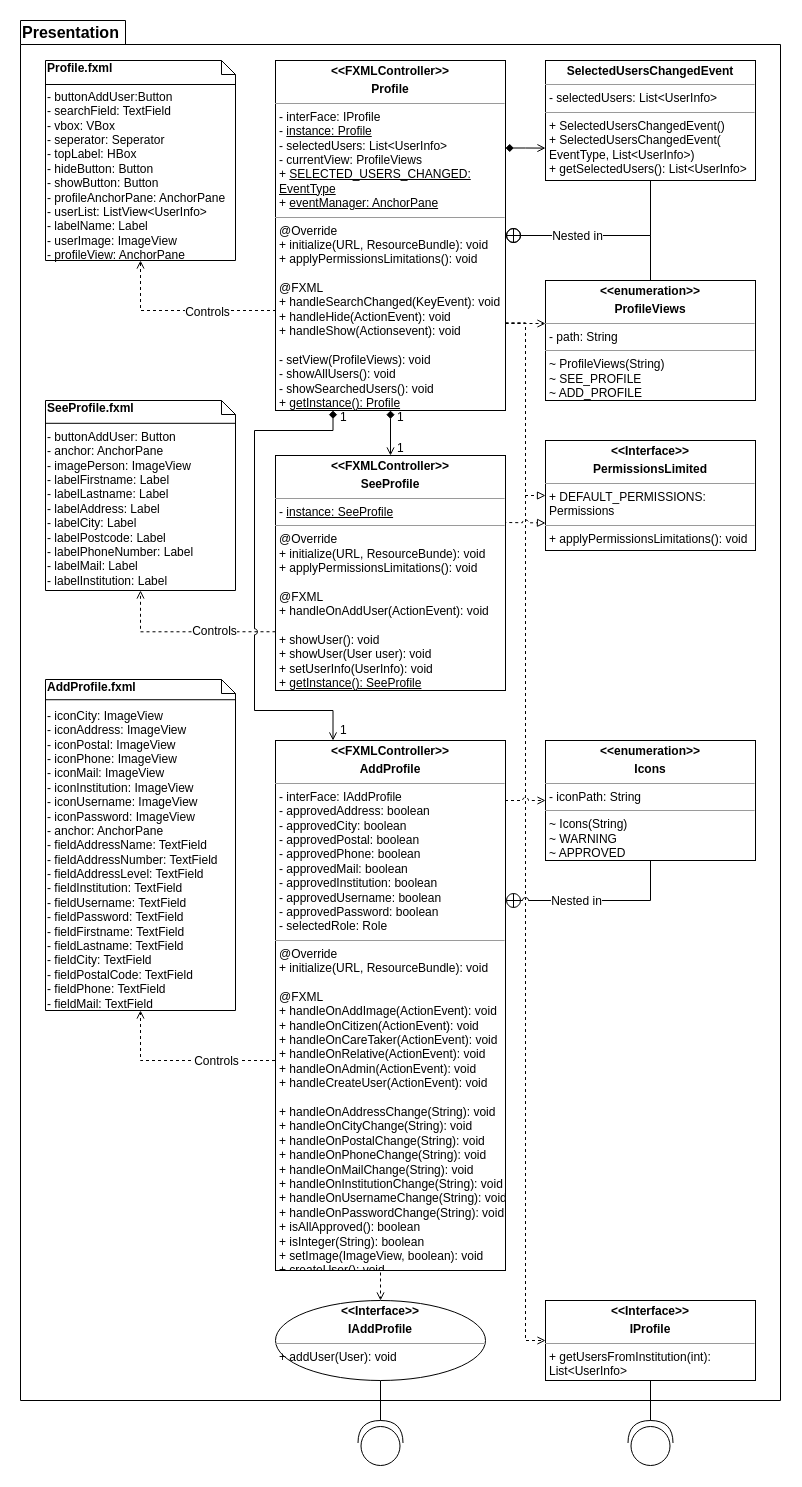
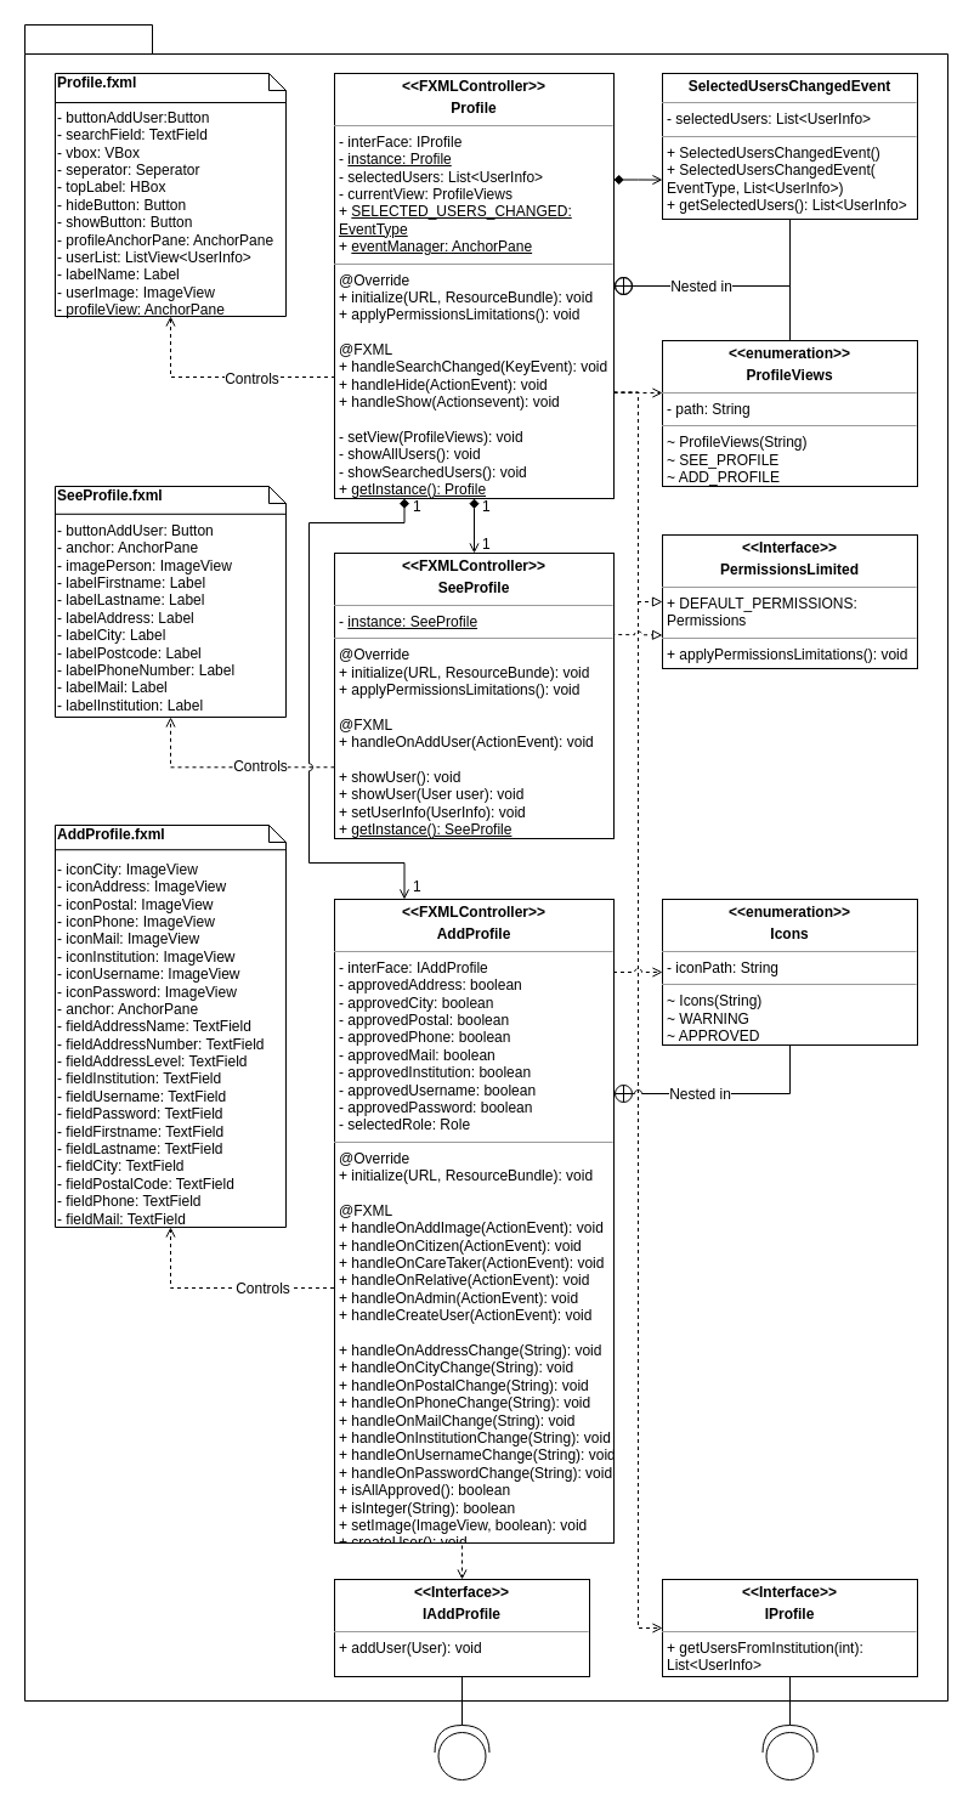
- <mxCell id="46" value="&lt;font style=&quot;font-size: 16px&quot;&gt;&lt;b&gt;Presentation&lt;/b&gt;&lt;/font&gt;" style="text;html=1;resizable=0;points=[];autosize=1;align=left;verticalAlign=top;spacingTop=-4;" vertex="1" parent="1"><mxGeometry width="110" height="20" as="geometry" x="20" y="20" /></mxCell>
- <mxCell id="44" value="&lt;p style=&quot;margin: 0px ; margin-top: 4px ; text-align: center&quot;&gt;&lt;b&gt;&amp;lt;&amp;lt;Interface&amp;gt;&amp;gt;&lt;/b&gt;&lt;/p&gt;&lt;p style=&quot;margin: 0px ; margin-top: 4px ; text-align: center&quot;&gt;&lt;b&gt;IAddProfile&lt;/b&gt;&lt;/p&gt;&lt;hr size=&quot;1&quot;&gt;&lt;p style=&quot;margin: 0px ; margin-left: 4px&quot;&gt;+ addUser(User): void&lt;/p&gt;" style="ellipse;verticalAlign=top;align=left;overflow=fill;fontSize=12;fontFamily=Helvetica;html=1;" vertex="1" parent="1"><mxGeometry x="275" y="1300" width="210" height="80" as="geometry" /></mxCell>
+ <mxCell id="44" value="&lt;p style=&quot;margin: 0px ; margin-top: 4px ; text-align: center&quot;&gt;&lt;b&gt;&amp;lt;&amp;lt;Interface&amp;gt;&amp;gt;&lt;/b&gt;&lt;/p&gt;&lt;p style=&quot;margin: 0px ; margin-top: 4px ; text-align: center&quot;&gt;&lt;b&gt;IAddProfile&lt;/b&gt;&lt;/p&gt;&lt;hr size=&quot;1&quot;&gt;&lt;p style=&quot;margin: 0px ; margin-left: 4px&quot;&gt;+ addUser(User): void&lt;/p&gt;" style="verticalAlign=top;align=left;overflow=fill;fontSize=12;fontFamily=Helvetica;html=1;" vertex="1" parent="1"><mxGeometry x="275" y="1300" width="210" height="80" as="geometry" /></mxCell>
